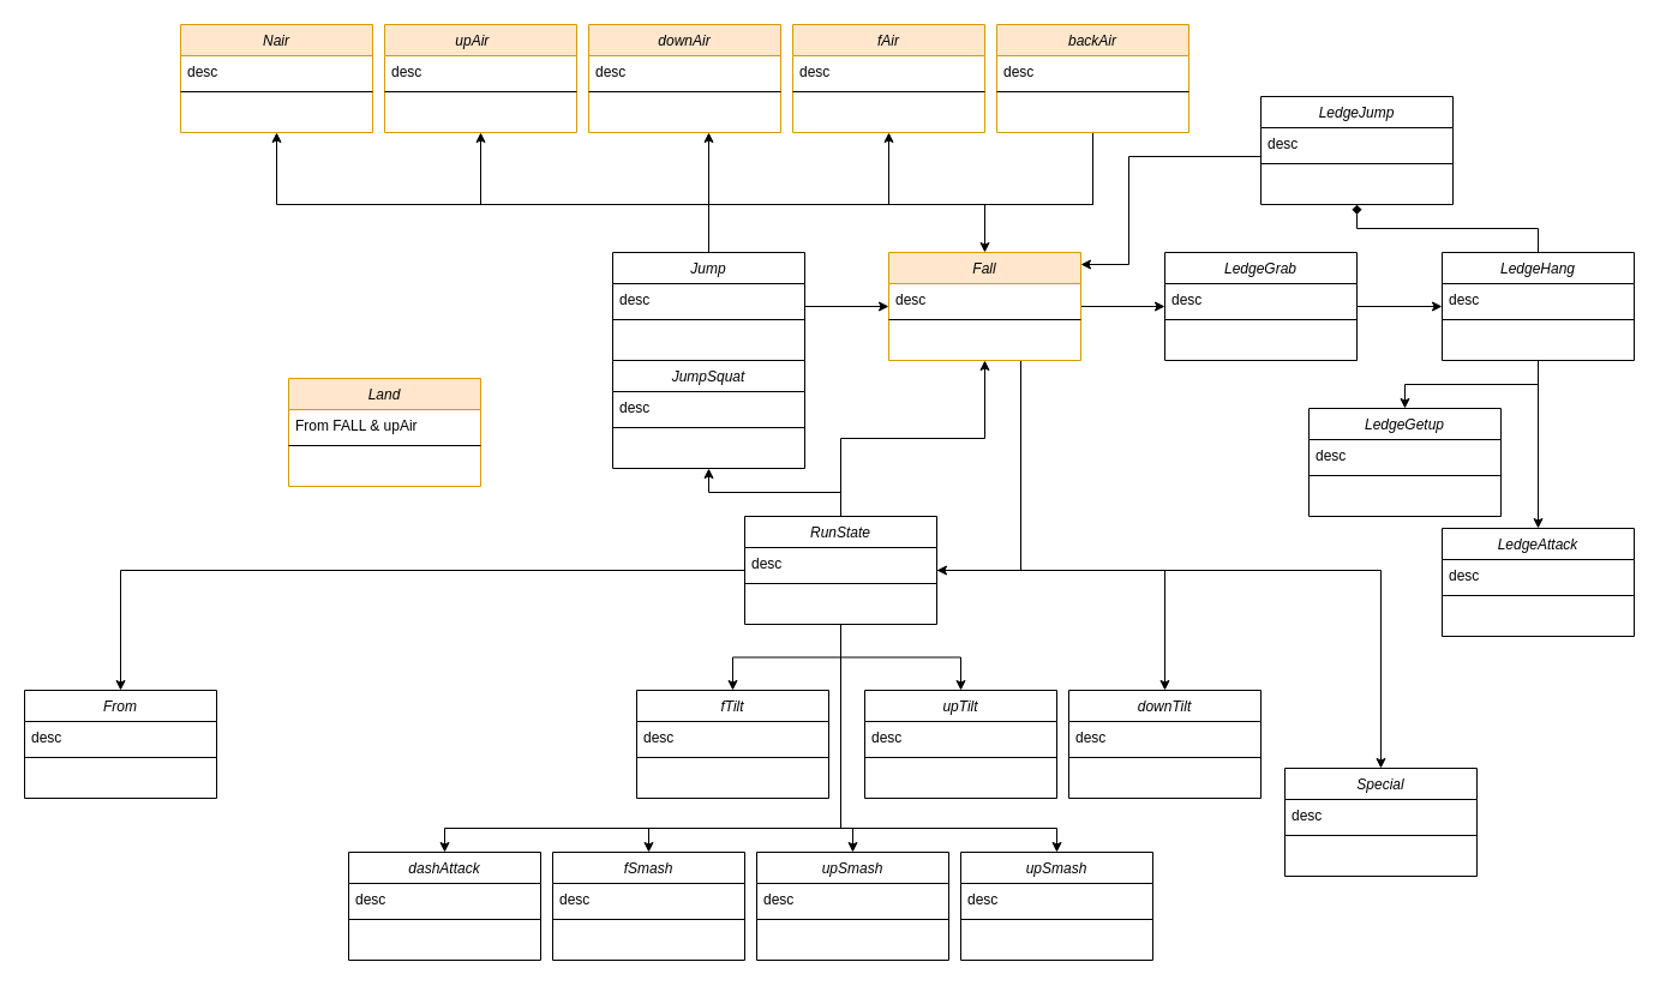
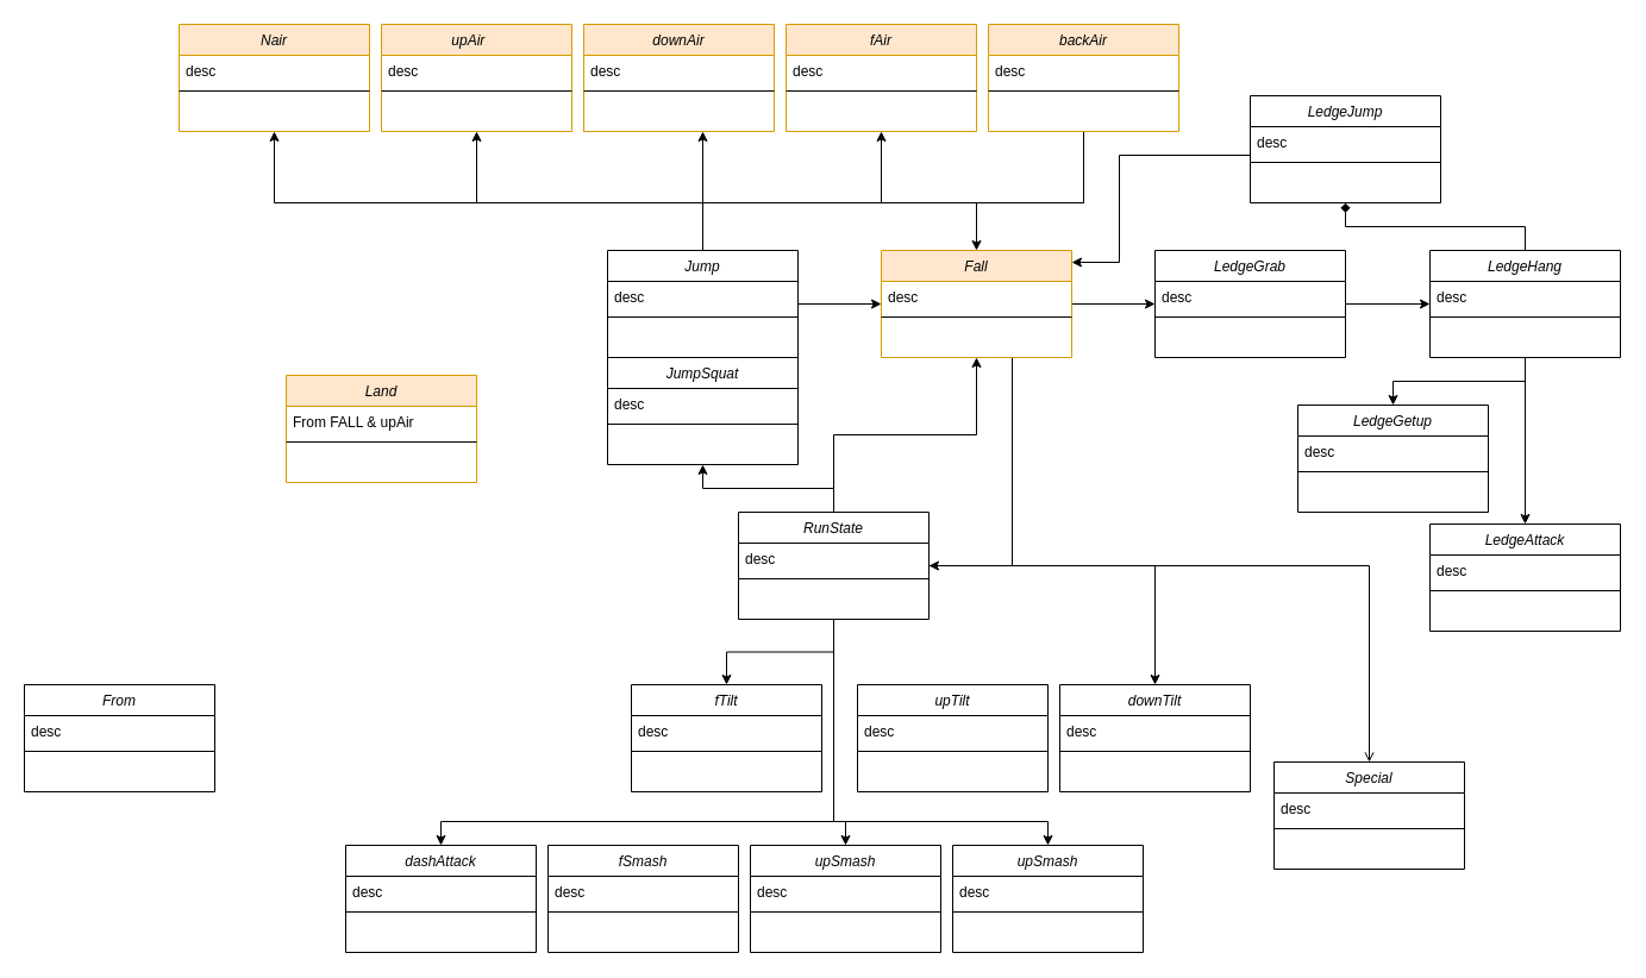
- <mxCell id="3" style="edgeStyle=orthogonalEdgeStyle;rounded=0;orthogonalLoop=1;jettySize=auto;html=1;" parent="1" source="13" target="35" edge="1"><mxGeometry relative="1" as="geometry" /></mxCell>
- <mxCell id="5" style="edgeStyle=orthogonalEdgeStyle;rounded=0;orthogonalLoop=1;jettySize=auto;html=1;" parent="1" source="13" target="41" edge="1"><mxGeometry relative="1" as="geometry" /></mxCell>
- <mxCell id="12" style="edgeStyle=orthogonalEdgeStyle;rounded=0;orthogonalLoop=1;jettySize=auto;html=1;" edge="1" parent="1" source="13" target="96"><mxGeometry relative="1" as="geometry" /></mxCell>
+ <mxCell id="12" style="edgeStyle=orthogonalEdgeStyle;rounded=0;orthogonalLoop=1;jettySize=auto;html=1;endArrow=open;" edge="1" parent="1" source="13" target="96"><mxGeometry relative="1" as="geometry" /></mxCell>
- <mxCell id="7" style="edgeStyle=orthogonalEdgeStyle;rounded=0;orthogonalLoop=1;jettySize=auto;html=1;" parent="1" source="13" target="47" edge="1"><mxGeometry relative="1" as="geometry"><Array as="points"><mxPoint x="700" y="690" /><mxPoint x="540" y="690" /></Array></mxGeometry></mxCell>
